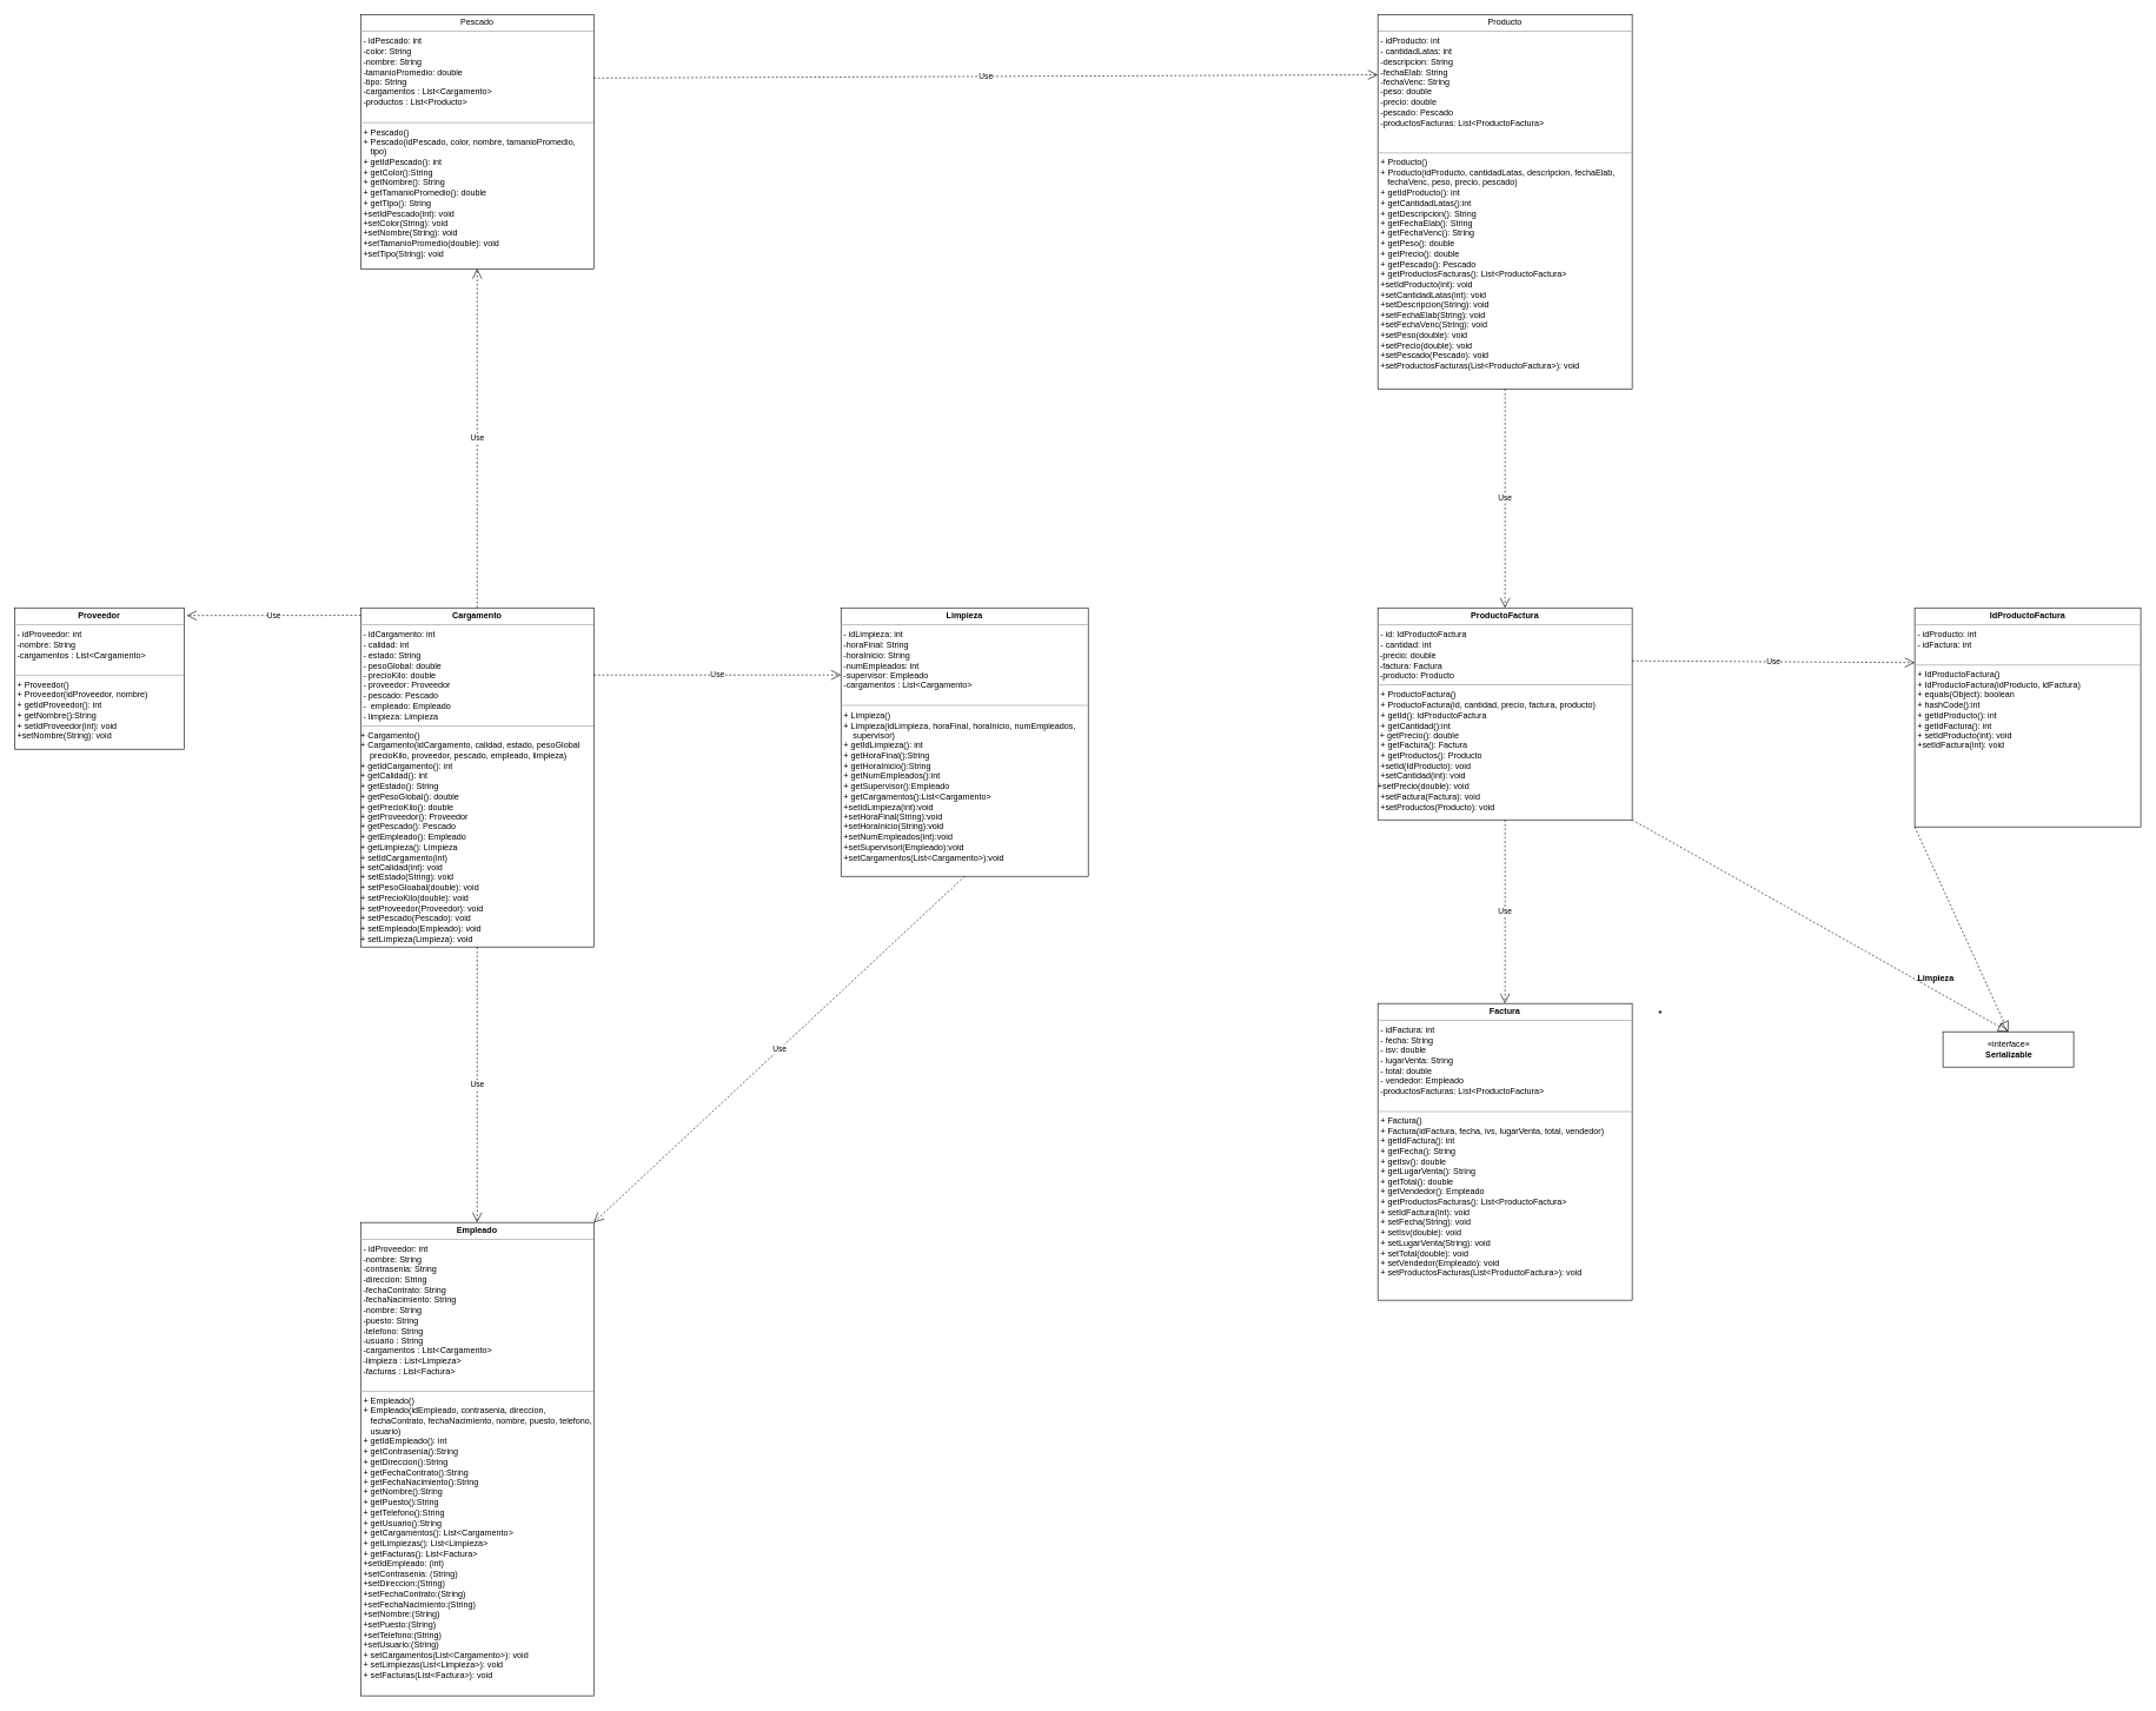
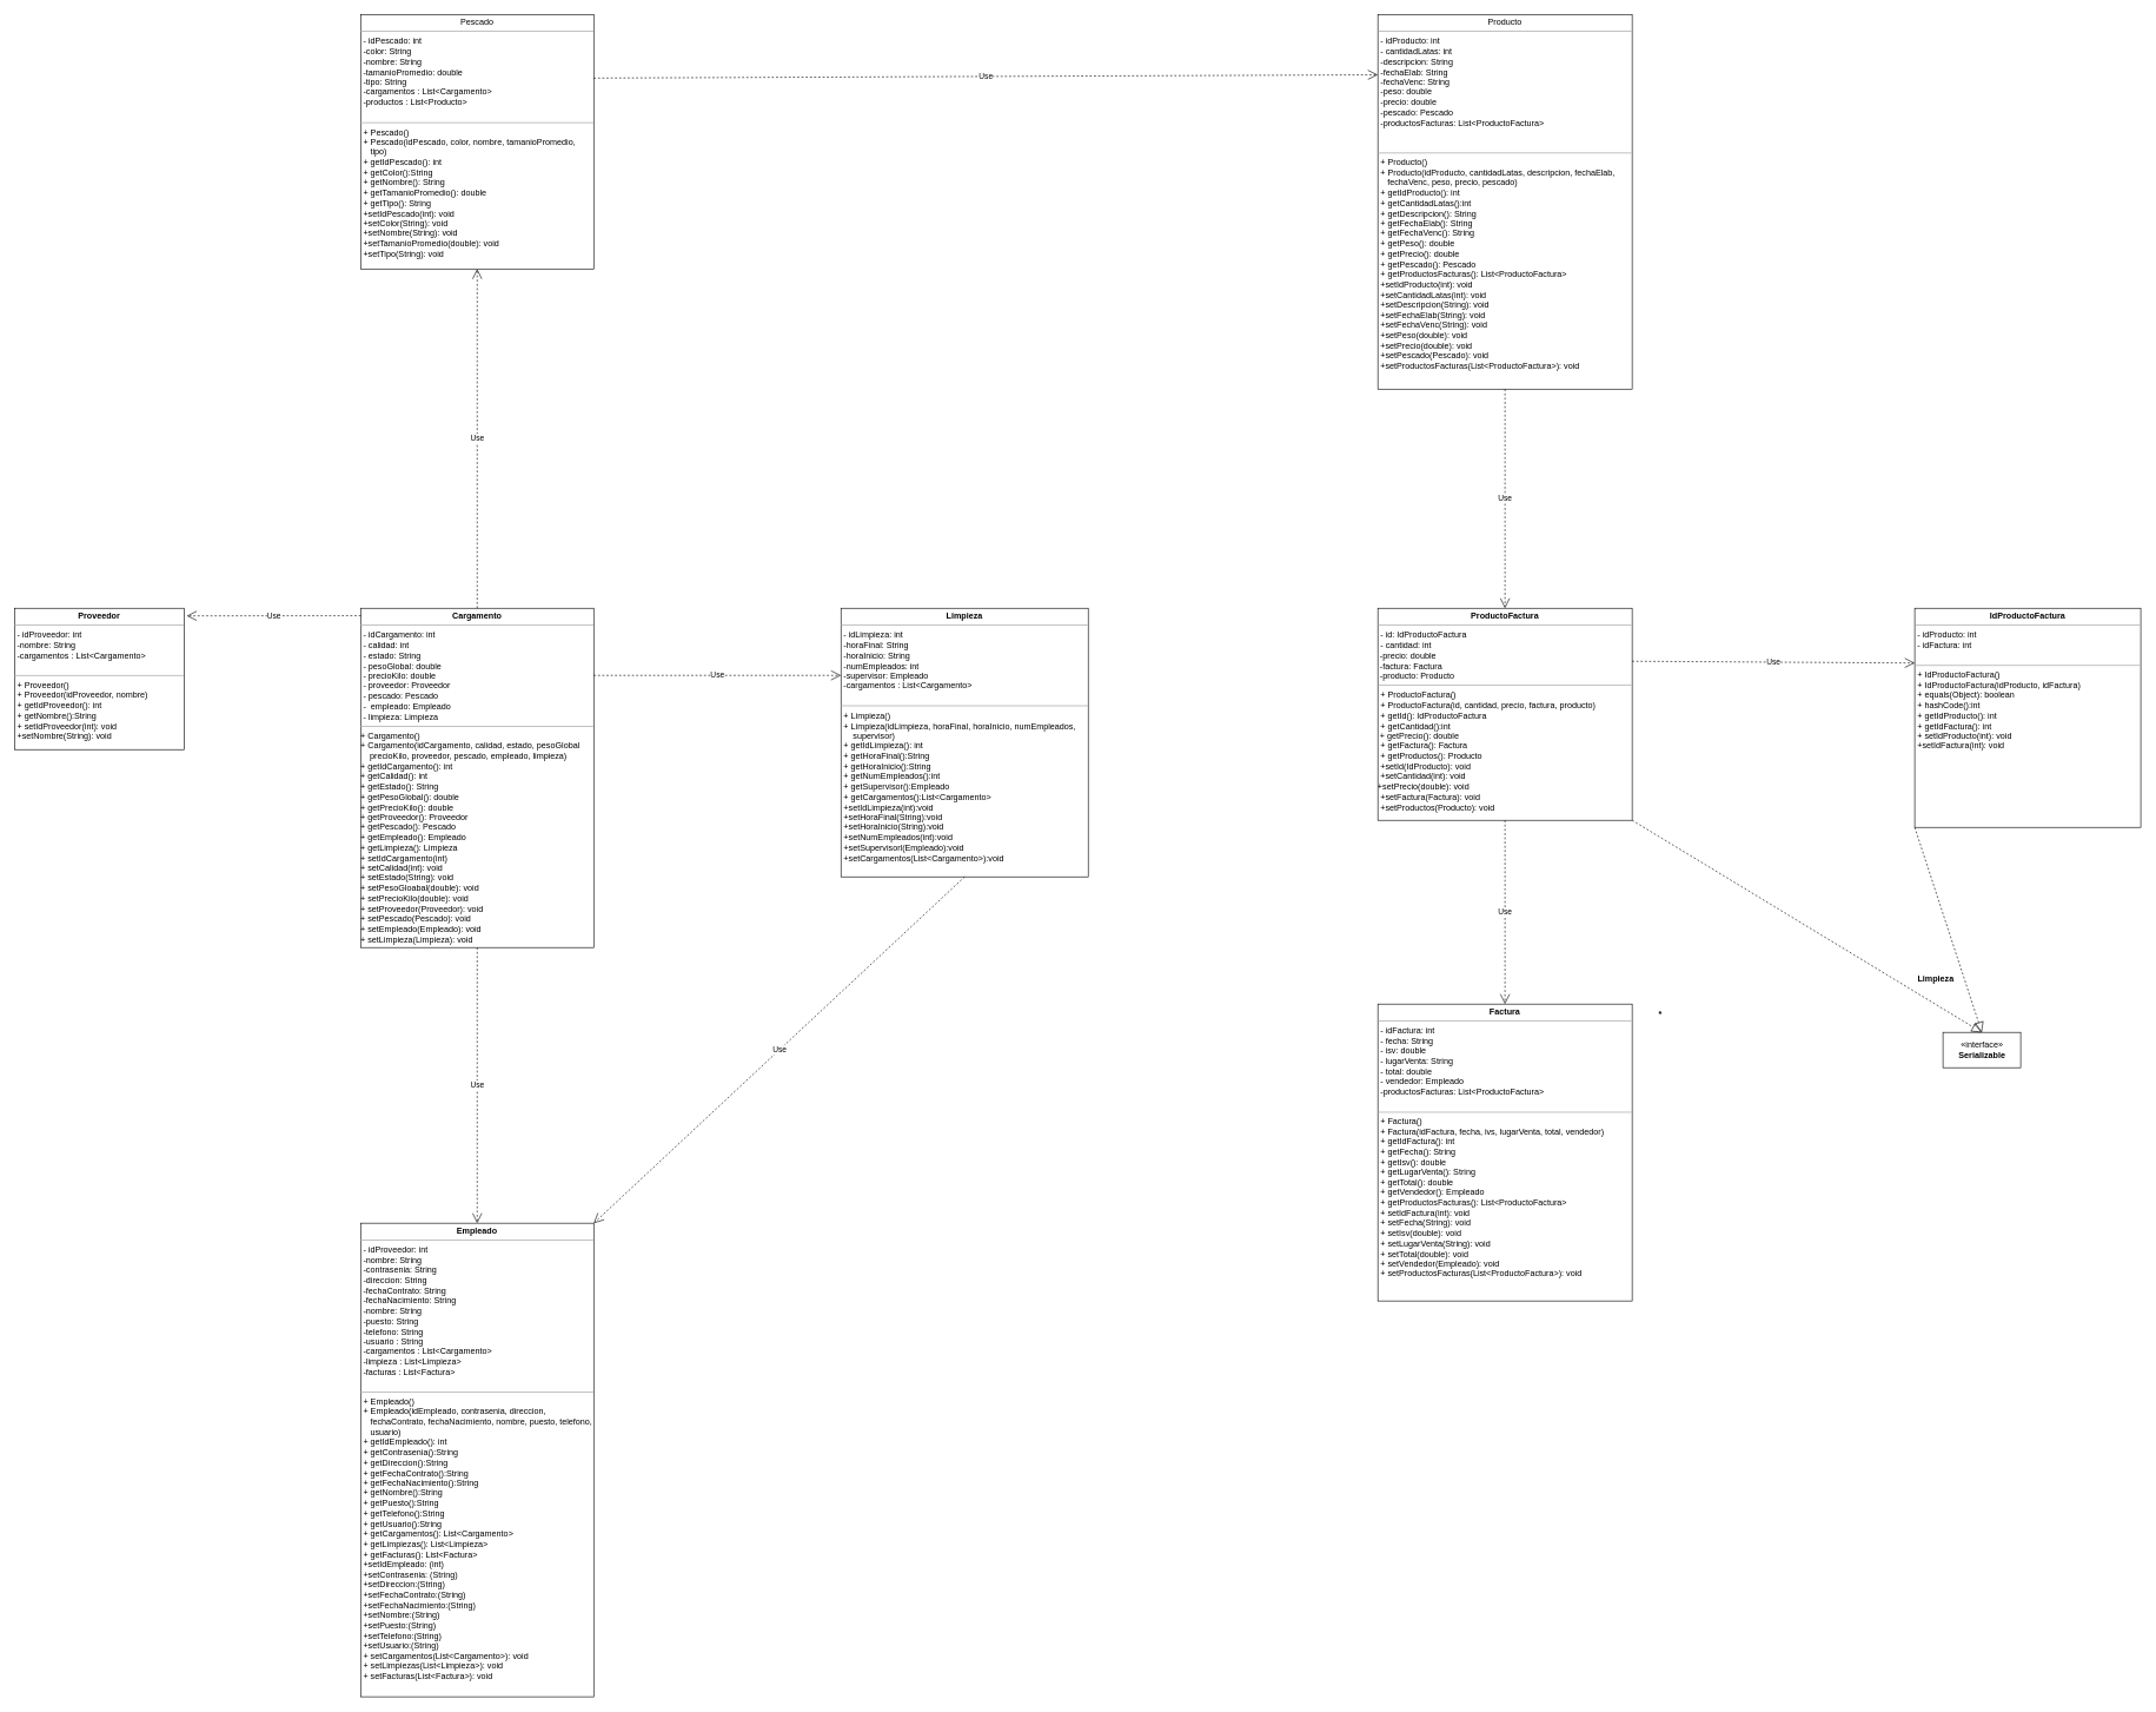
- <mxCell id="18" value="«interface»&lt;br&gt;&lt;b&gt;Serializable&lt;/b&gt;" style="html=1;" vertex="1" parent="1"><mxGeometry x="2750" y="1460" width="185" height="50" as="geometry" /></mxCell>
+ <mxCell id="18" value="«interface»&lt;br&gt;&lt;b&gt;Serializable&lt;/b&gt;" style="html=1;" vertex="1" parent="1"><mxGeometry x="2750" y="1460" width="110" height="50" as="geometry" /></mxCell>
